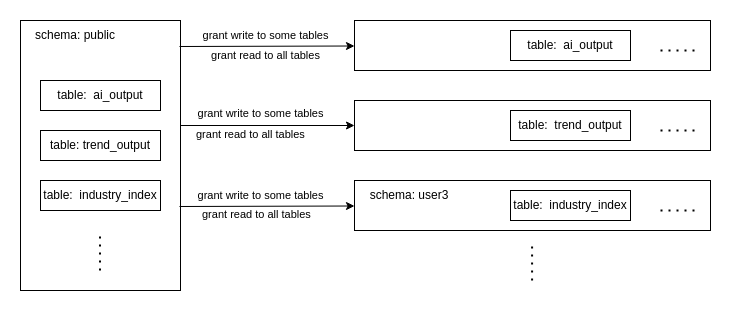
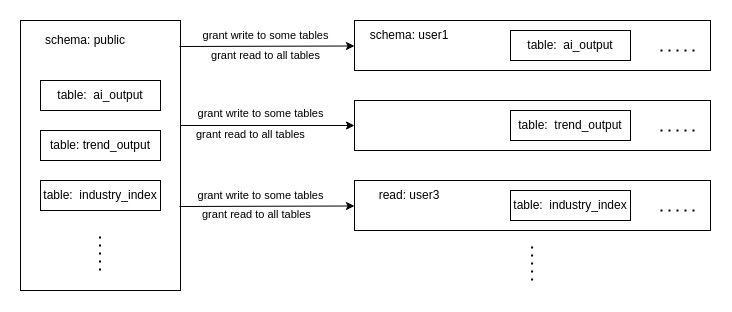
- <mxCell id="3" value="schema: public" style="text;html=1;strokeColor=none;fillColor=none;align=center;verticalAlign=middle;whiteSpace=wrap;rounded=0;" vertex="1" parent="1"><mxGeometry x="20" y="20" width="110" height="30" as="geometry" /></mxCell>
+ <mxCell id="3" value="schema: public" style="text;html=1;strokeColor=none;fillColor=none;align=center;verticalAlign=middle;whiteSpace=wrap;rounded=0;" vertex="1" parent="1"><mxGeometry x="30" y="25" width="110" height="30" as="geometry" /></mxCell>
+ <mxCell id="10" value="schema: user1" style="text;html=1;strokeColor=none;fillColor=none;align=center;verticalAlign=middle;whiteSpace=wrap;rounded=0;" vertex="1" parent="8"><mxGeometry width="110" height="30" as="geometry" /></mxCell>
- <mxCell id="23" value="schema: user3" style="text;html=1;strokeColor=none;fillColor=none;align=center;verticalAlign=middle;whiteSpace=wrap;rounded=0;" vertex="1" parent="21"><mxGeometry width="110" height="30" as="geometry" /></mxCell>
+ <mxCell id="23" value="read: user3" style="text;html=1;strokeColor=none;fillColor=none;align=center;verticalAlign=middle;whiteSpace=wrap;rounded=0;" vertex="1" parent="21"><mxGeometry width="110" height="30" as="geometry" /></mxCell>
